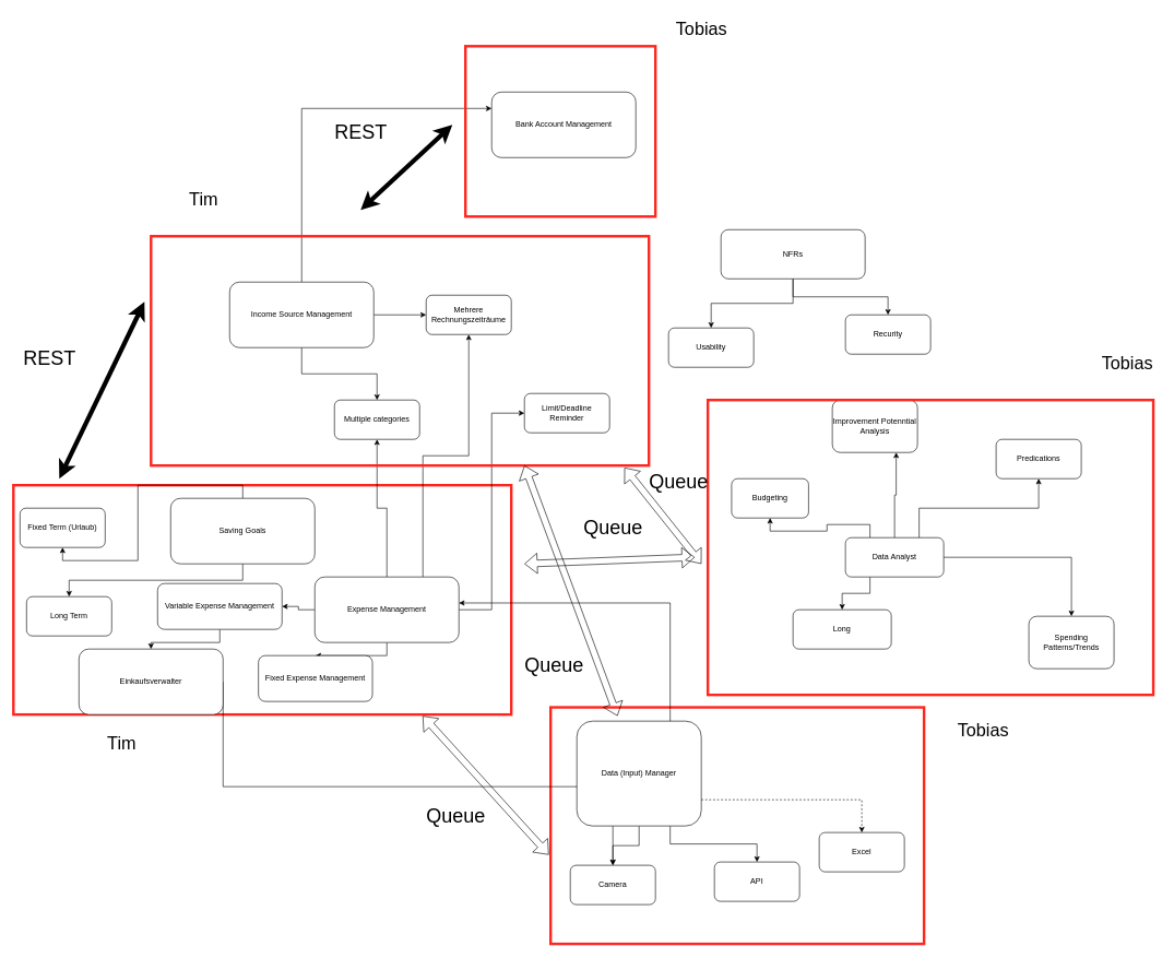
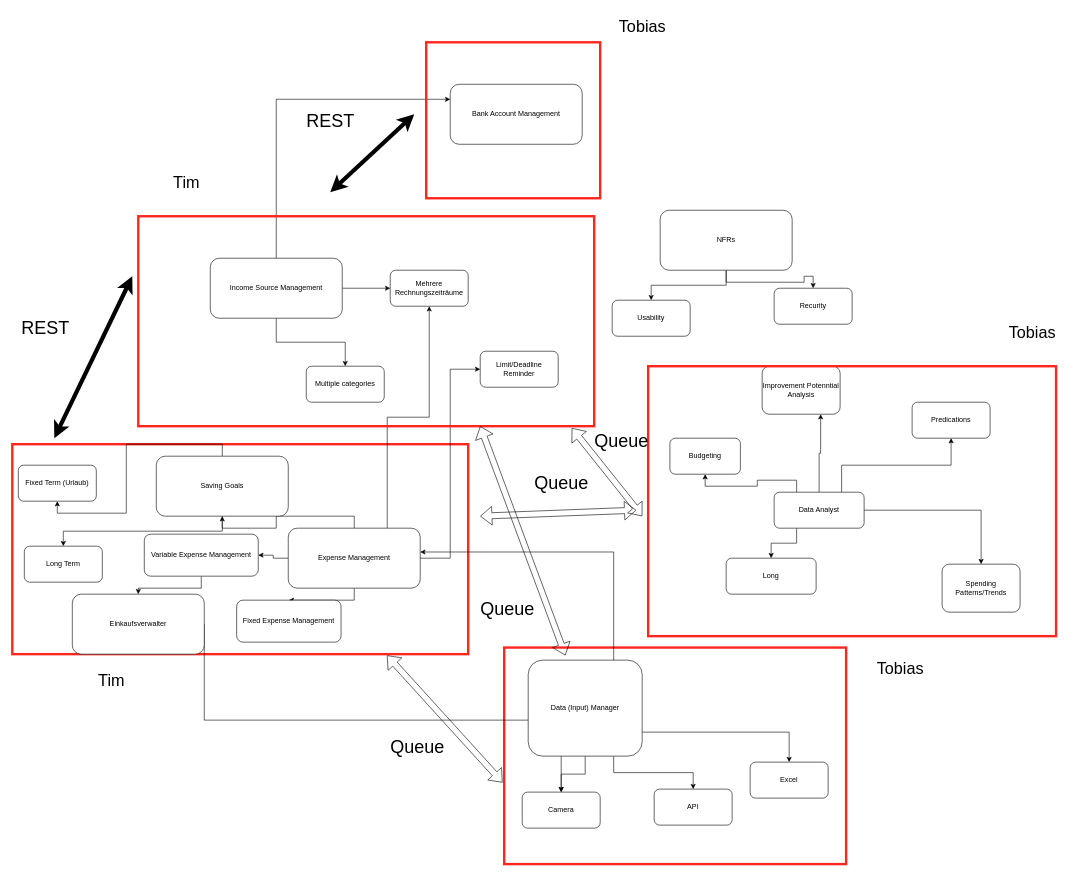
- <mxCell id="43" value="NFRs" style="rounded=1;whiteSpace=wrap;html=1;" vertex="1" parent="1"><mxGeometry x="1100" y="350" width="220" height="75" as="geometry" /></mxCell>
+ <mxCell id="43" value="NFRs" style="rounded=1;whiteSpace=wrap;html=1;" vertex="1" parent="1"><mxGeometry x="1100" y="350" width="220" height="100" as="geometry" /></mxCell>
- <mxCell id="16" value="Limit/Deadline Reminder" style="rounded=1;whiteSpace=wrap;html=1;" vertex="1" parent="1"><mxGeometry x="800" y="600" width="130" height="60" as="geometry" /></mxCell>
+ <mxCell id="16" value="Limit/Deadline Reminder" style="rounded=1;whiteSpace=wrap;html=1;" vertex="1" parent="1"><mxGeometry x="800" y="585" width="130" height="60" as="geometry" /></mxCell>
- <mxCell id="9" style="edgeStyle=orthogonalEdgeStyle;rounded=0;orthogonalLoop=1;jettySize=auto;html=1;exitX=0.5;exitY=0;exitDx=0;exitDy=0;entryX=0.5;entryY=1;entryDx=0;entryDy=0;" edge="1" parent="1" source="14" target="15"><mxGeometry relative="1" as="geometry" /></mxCell>
+ <mxCell id="9" style="edgeStyle=orthogonalEdgeStyle;rounded=0;orthogonalLoop=1;jettySize=auto;html=1;exitX=0.5;exitY=0;exitDx=0;exitDy=0;" edge="1" parent="1" source="14" target="38"><mxGeometry relative="1" as="geometry" /></mxCell>
- <mxCell id="31" style="edgeStyle=orthogonalEdgeStyle;rounded=0;orthogonalLoop=1;jettySize=auto;html=1;exitX=1;exitY=0.75;exitDx=0;exitDy=0;entryX=0.5;entryY=0;entryDx=0;entryDy=0;dashed=1;" edge="1" parent="1" source="32" target="35"><mxGeometry relative="1" as="geometry" /></mxCell>
+ <mxCell id="31" style="edgeStyle=orthogonalEdgeStyle;rounded=0;orthogonalLoop=1;jettySize=auto;html=1;exitX=1;exitY=0.75;exitDx=0;exitDy=0;entryX=0.5;entryY=0;entryDx=0;entryDy=0;" edge="1" parent="1" source="32" target="35"><mxGeometry relative="1" as="geometry" /></mxCell>
